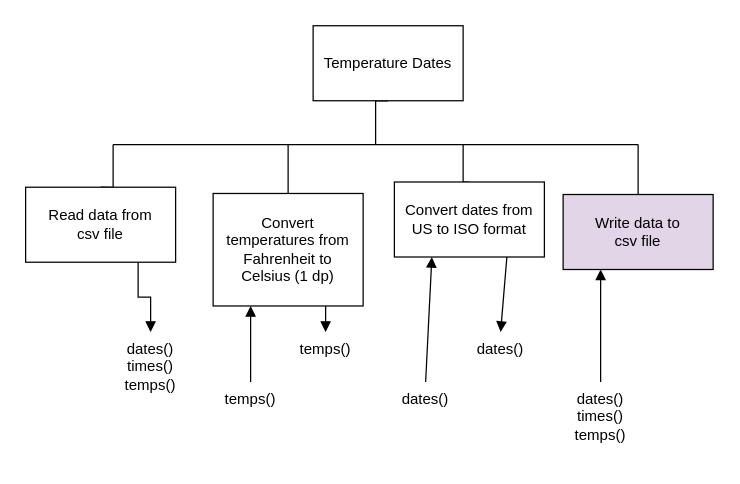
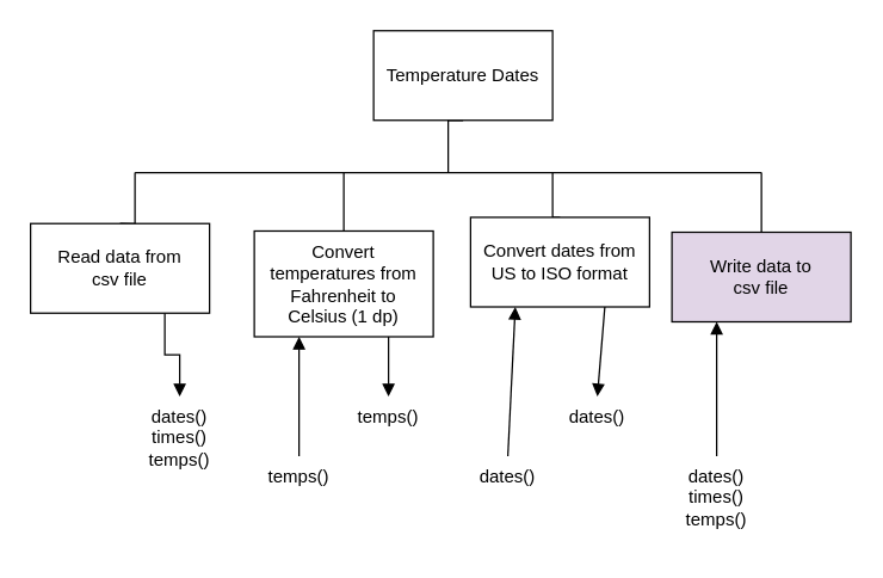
- <mxCell id="14" value="Convert temperatures from Fahrenheit to Celsius (1 dp)" style="rounded=0;whiteSpace=wrap;html=1;fontColor=default;spacingLeft=4;spacingBottom=0;spacingRight=4;" parent="1" vertex="1"><mxGeometry x="170" y="154.18" width="120" height="90" as="geometry" /></mxCell>
+ <mxCell id="14" value="Convert temperatures from Fahrenheit to Celsius (1 dp)" style="rounded=0;whiteSpace=wrap;html=1;fontColor=default;spacingLeft=4;spacingBottom=0;spacingRight=4;" parent="1" vertex="1"><mxGeometry x="170" y="154.18" width="120" height="70.82" as="geometry" /></mxCell>
